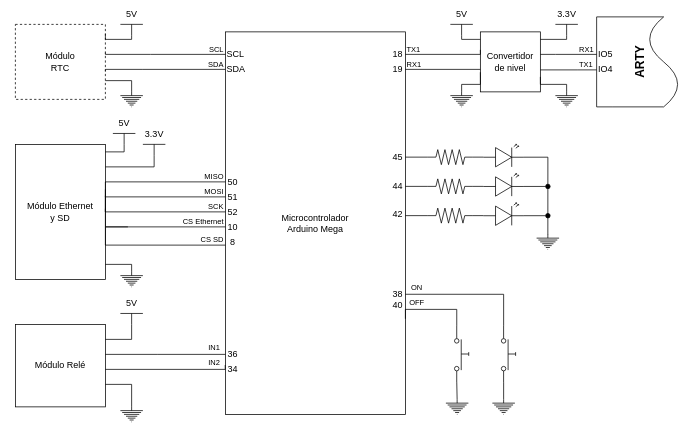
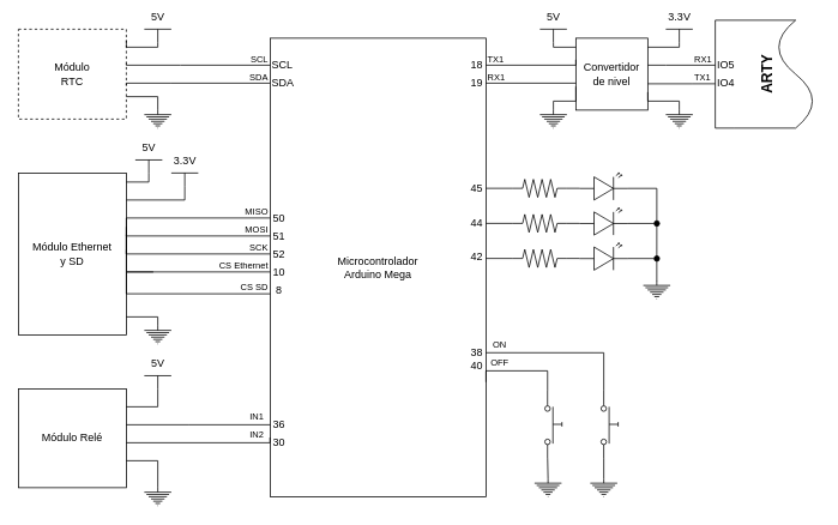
- <mxCell id="60" value="34" style="text;html=1;strokeColor=none;fillColor=none;align=center;verticalAlign=middle;whiteSpace=wrap;rounded=0;" vertex="1" parent="1"><mxGeometry x="300" y="475" width="20" height="20" as="geometry" /></mxCell>
+ <mxCell id="60" value="30" style="text;html=1;strokeColor=none;fillColor=none;align=center;verticalAlign=middle;whiteSpace=wrap;rounded=0;" vertex="1" parent="1"><mxGeometry x="300" y="475" width="20" height="20" as="geometry" /></mxCell>
